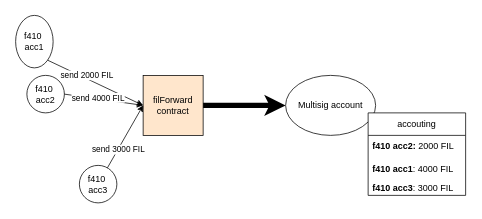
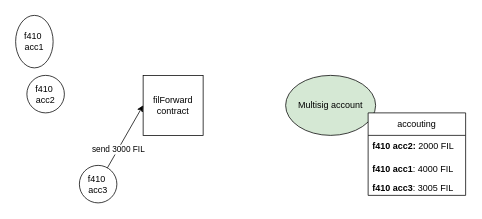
- <mxCell id="7" value="" style="endArrow=classic;html=1;rounded=0;exitX=1;exitY=1;exitDx=0;exitDy=0;entryX=0;entryY=0.5;entryDx=0;entryDy=0;" edge="1" parent="1" source="4" target="5"><mxGeometry width="50" height="50" relative="1" as="geometry"><mxPoint x="160" y="50" as="sourcePoint" /><mxPoint x="210" y="0" as="targetPoint" /></mxGeometry></mxCell>
- <mxCell id="8" value="send 2000 FIL" style="edgeLabel;html=1;align=center;verticalAlign=middle;resizable=0;points=[];" vertex="1" connectable="0" parent="7"><mxGeometry x="-0.223" y="4" relative="1" as="geometry"><mxPoint as="offset" /></mxGeometry></mxCell>
- <mxCell id="9" value="" style="endArrow=classic;html=1;rounded=0;exitX=1;exitY=0.5;exitDx=0;exitDy=0;entryX=0;entryY=0.5;entryDx=0;entryDy=0;" edge="1" parent="1" source="3" target="5"><mxGeometry width="50" height="50" relative="1" as="geometry"><mxPoint x="90" y="210" as="sourcePoint" /><mxPoint x="140" y="160" as="targetPoint" /></mxGeometry></mxCell>
- <mxCell id="10" value="send 4000 FIL" style="edgeLabel;html=1;align=center;verticalAlign=middle;resizable=0;points=[];" vertex="1" connectable="0" parent="9"><mxGeometry x="-0.375" y="-1" relative="1" as="geometry"><mxPoint x="12" y="-1" as="offset" /></mxGeometry></mxCell>
- <mxCell id="5" value="filForward&lt;br&gt;contract" style="whiteSpace=wrap;html=1;aspect=fixed;fillColor=#ffe6cc;" vertex="1" parent="1"><mxGeometry x="190" y="100" width="80" height="80" as="geometry" /></mxCell>
+ <mxCell id="5" value="filForward&lt;br&gt;contract" style="whiteSpace=wrap;html=1;aspect=fixed;" vertex="1" parent="1"><mxGeometry x="190" y="100" width="80" height="80" as="geometry" /></mxCell>
- <mxCell id="13" value="" style="endArrow=classic;html=1;rounded=0;exitX=1;exitY=0.5;exitDx=0;exitDy=0;entryX=0;entryY=0.5;entryDx=0;entryDy=0;strokeWidth=7;" edge="1" parent="1" source="5" target="6"><mxGeometry width="50" height="50" relative="1" as="geometry"><mxPoint x="320" y="170" as="sourcePoint" /><mxPoint x="370" y="120" as="targetPoint" /></mxGeometry></mxCell>
- <mxCell id="6" value="Multisig account" style="ellipse;whiteSpace=wrap;html=1;" vertex="1" parent="1"><mxGeometry x="380" y="100" width="120" height="80" as="geometry" /></mxCell>
+ <mxCell id="6" value="Multisig account" style="ellipse;whiteSpace=wrap;html=1;fillColor=#d5e8d4;" vertex="1" parent="1"><mxGeometry x="380" y="100" width="120" height="80" as="geometry" /></mxCell>
- <mxCell id="17" value="&lt;b&gt;f410 acc3&lt;/b&gt;: 3000 FIL" style="text;strokeColor=none;fillColor=none;align=left;verticalAlign=middle;spacingLeft=4;spacingRight=4;overflow=hidden;points=[[0,0.5],[1,0.5]];portConstraint=eastwest;rotatable=0;whiteSpace=wrap;html=1;" vertex="1" parent="14"><mxGeometry y="90" width="130" height="20" as="geometry" /></mxCell>
+ <mxCell id="17" value="&lt;b&gt;f410 acc3&lt;/b&gt;: 3005 FIL" style="text;strokeColor=none;fillColor=none;align=left;verticalAlign=middle;spacingLeft=4;spacingRight=4;overflow=hidden;points=[[0,0.5],[1,0.5]];portConstraint=eastwest;rotatable=0;whiteSpace=wrap;html=1;" vertex="1" parent="14"><mxGeometry y="90" width="130" height="20" as="geometry" /></mxCell>
